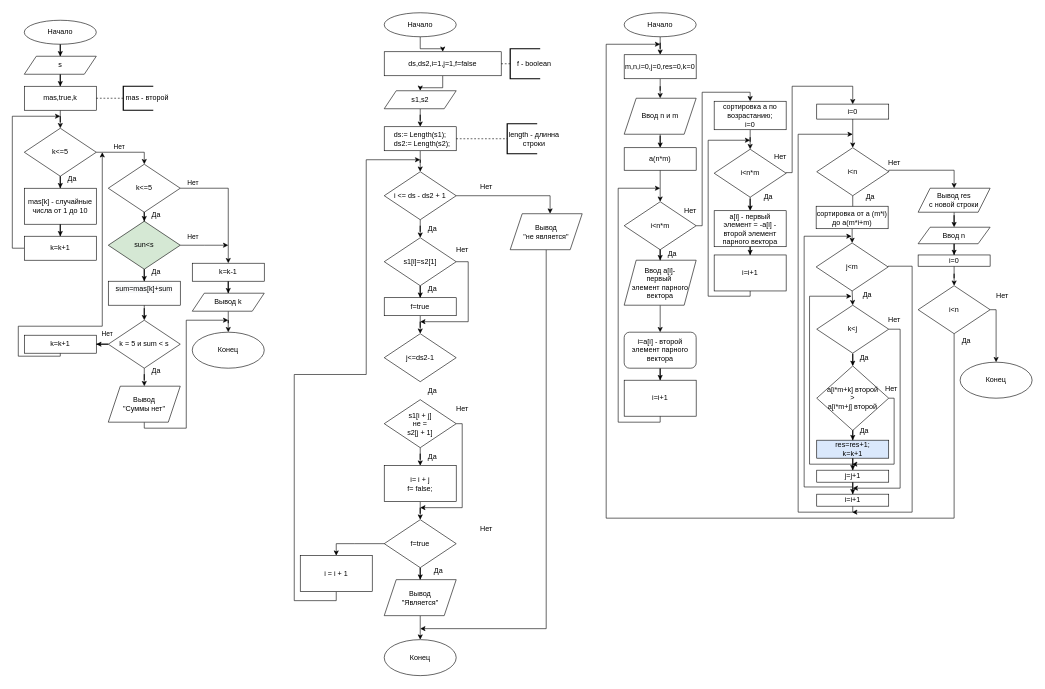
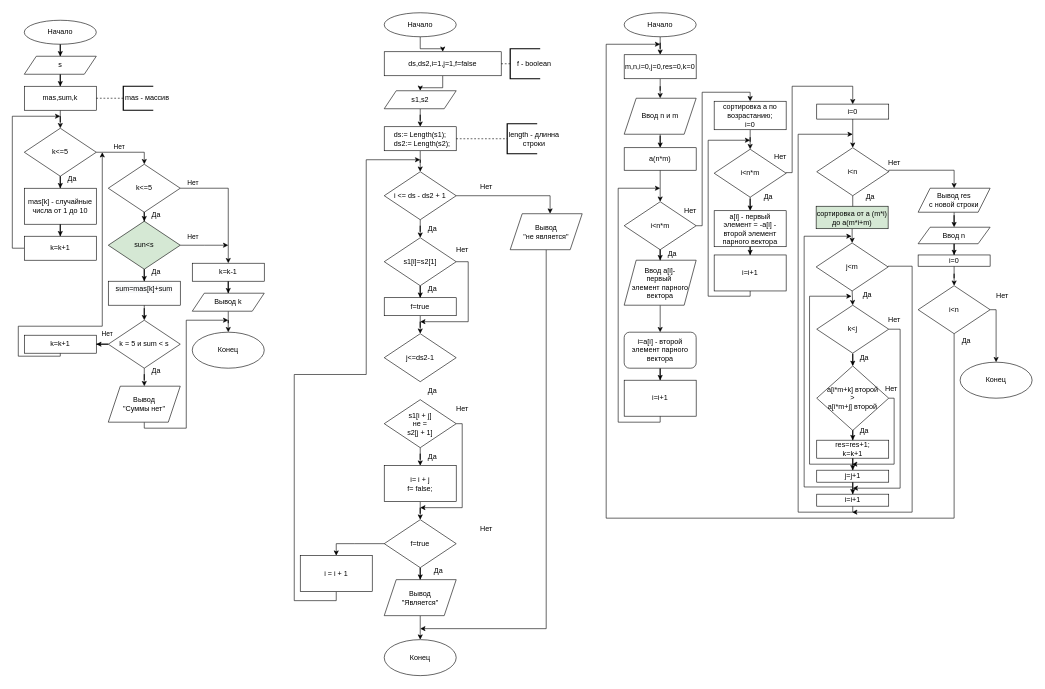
- <mxCell id="7" value="mas,true,k" style="whiteSpace=wrap;html=1;" parent="1" vertex="1"><mxGeometry x="40" y="143" width="120" height="40" as="geometry" /></mxCell>
+ <mxCell id="7" value="mas,sum,k" style="whiteSpace=wrap;html=1;" parent="1" vertex="1"><mxGeometry x="40" y="143" width="120" height="40" as="geometry" /></mxCell>
- <mxCell id="38" value="mas - второй" style="text;html=1;strokeColor=none;fillColor=none;align=center;verticalAlign=middle;whiteSpace=wrap;rounded=0;" parent="1" vertex="1"><mxGeometry x="205" y="148" width="80" height="30" as="geometry" /></mxCell>
+ <mxCell id="38" value="mas - массив" style="text;html=1;strokeColor=none;fillColor=none;align=center;verticalAlign=middle;whiteSpace=wrap;rounded=0;" parent="1" vertex="1"><mxGeometry x="205" y="148" width="80" height="30" as="geometry" /></mxCell>
- <mxCell id="127" value="сортировка от a (m*i) до a(m*i+m)" style="whiteSpace=wrap;html=1;rounded=0;" parent="1" vertex="1"><mxGeometry x="1360" y="343" width="120" height="37.5" as="geometry" /></mxCell>
+ <mxCell id="127" value="сортировка от a (m*i) до a(m*i+m)" style="whiteSpace=wrap;html=1;rounded=0;fillColor=#d5e8d4;" parent="1" vertex="1"><mxGeometry x="1360" y="343" width="120" height="37.5" as="geometry" /></mxCell>
- <mxCell id="143" value="res=res+1;&lt;br&gt;k=k+1" style="rounded=0;whiteSpace=wrap;html=1;fillColor=#dae8fc;" parent="1" vertex="1"><mxGeometry x="1361" y="733" width="120" height="30" as="geometry" /></mxCell>
+ <mxCell id="143" value="res=res+1;&lt;br&gt;k=k+1" style="rounded=0;whiteSpace=wrap;html=1;" parent="1" vertex="1"><mxGeometry x="1361" y="733" width="120" height="30" as="geometry" /></mxCell>
